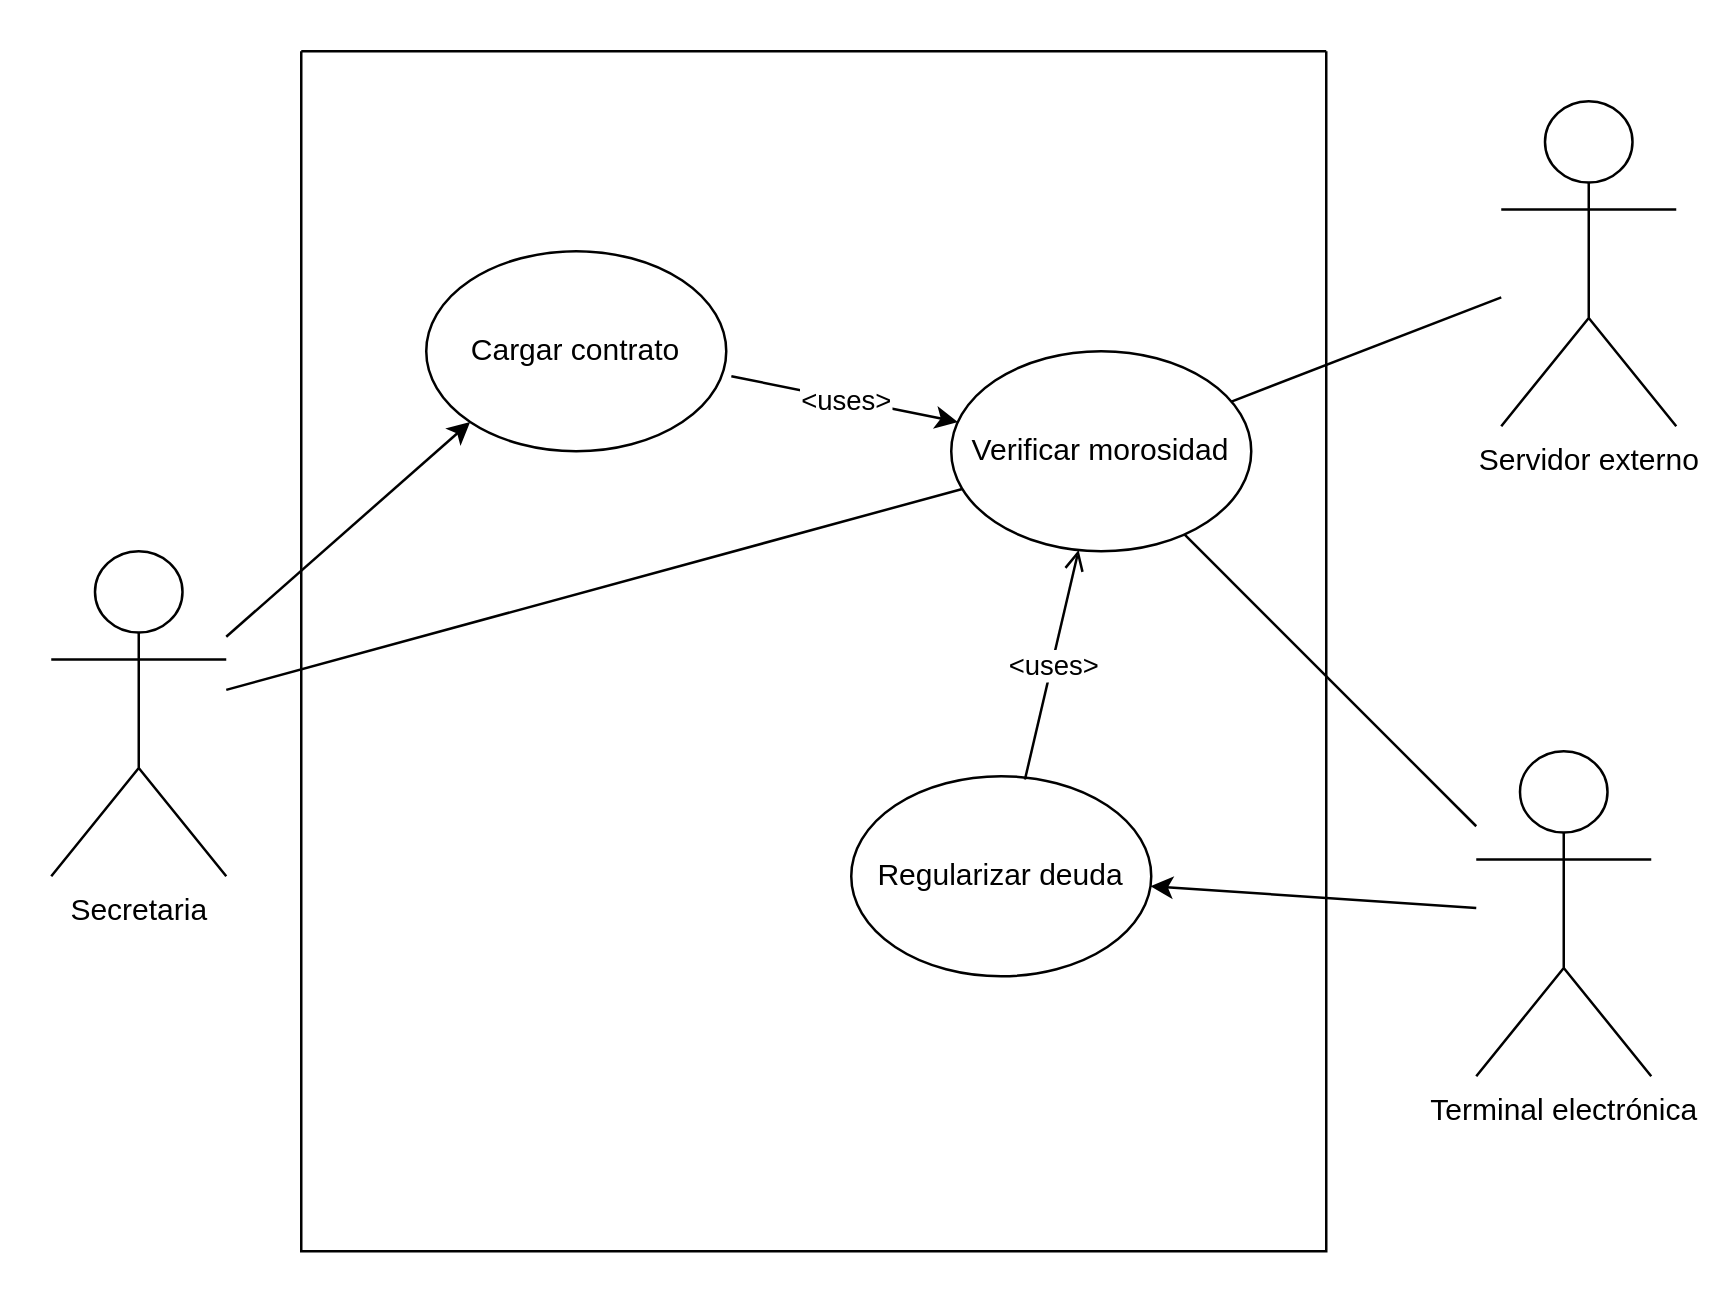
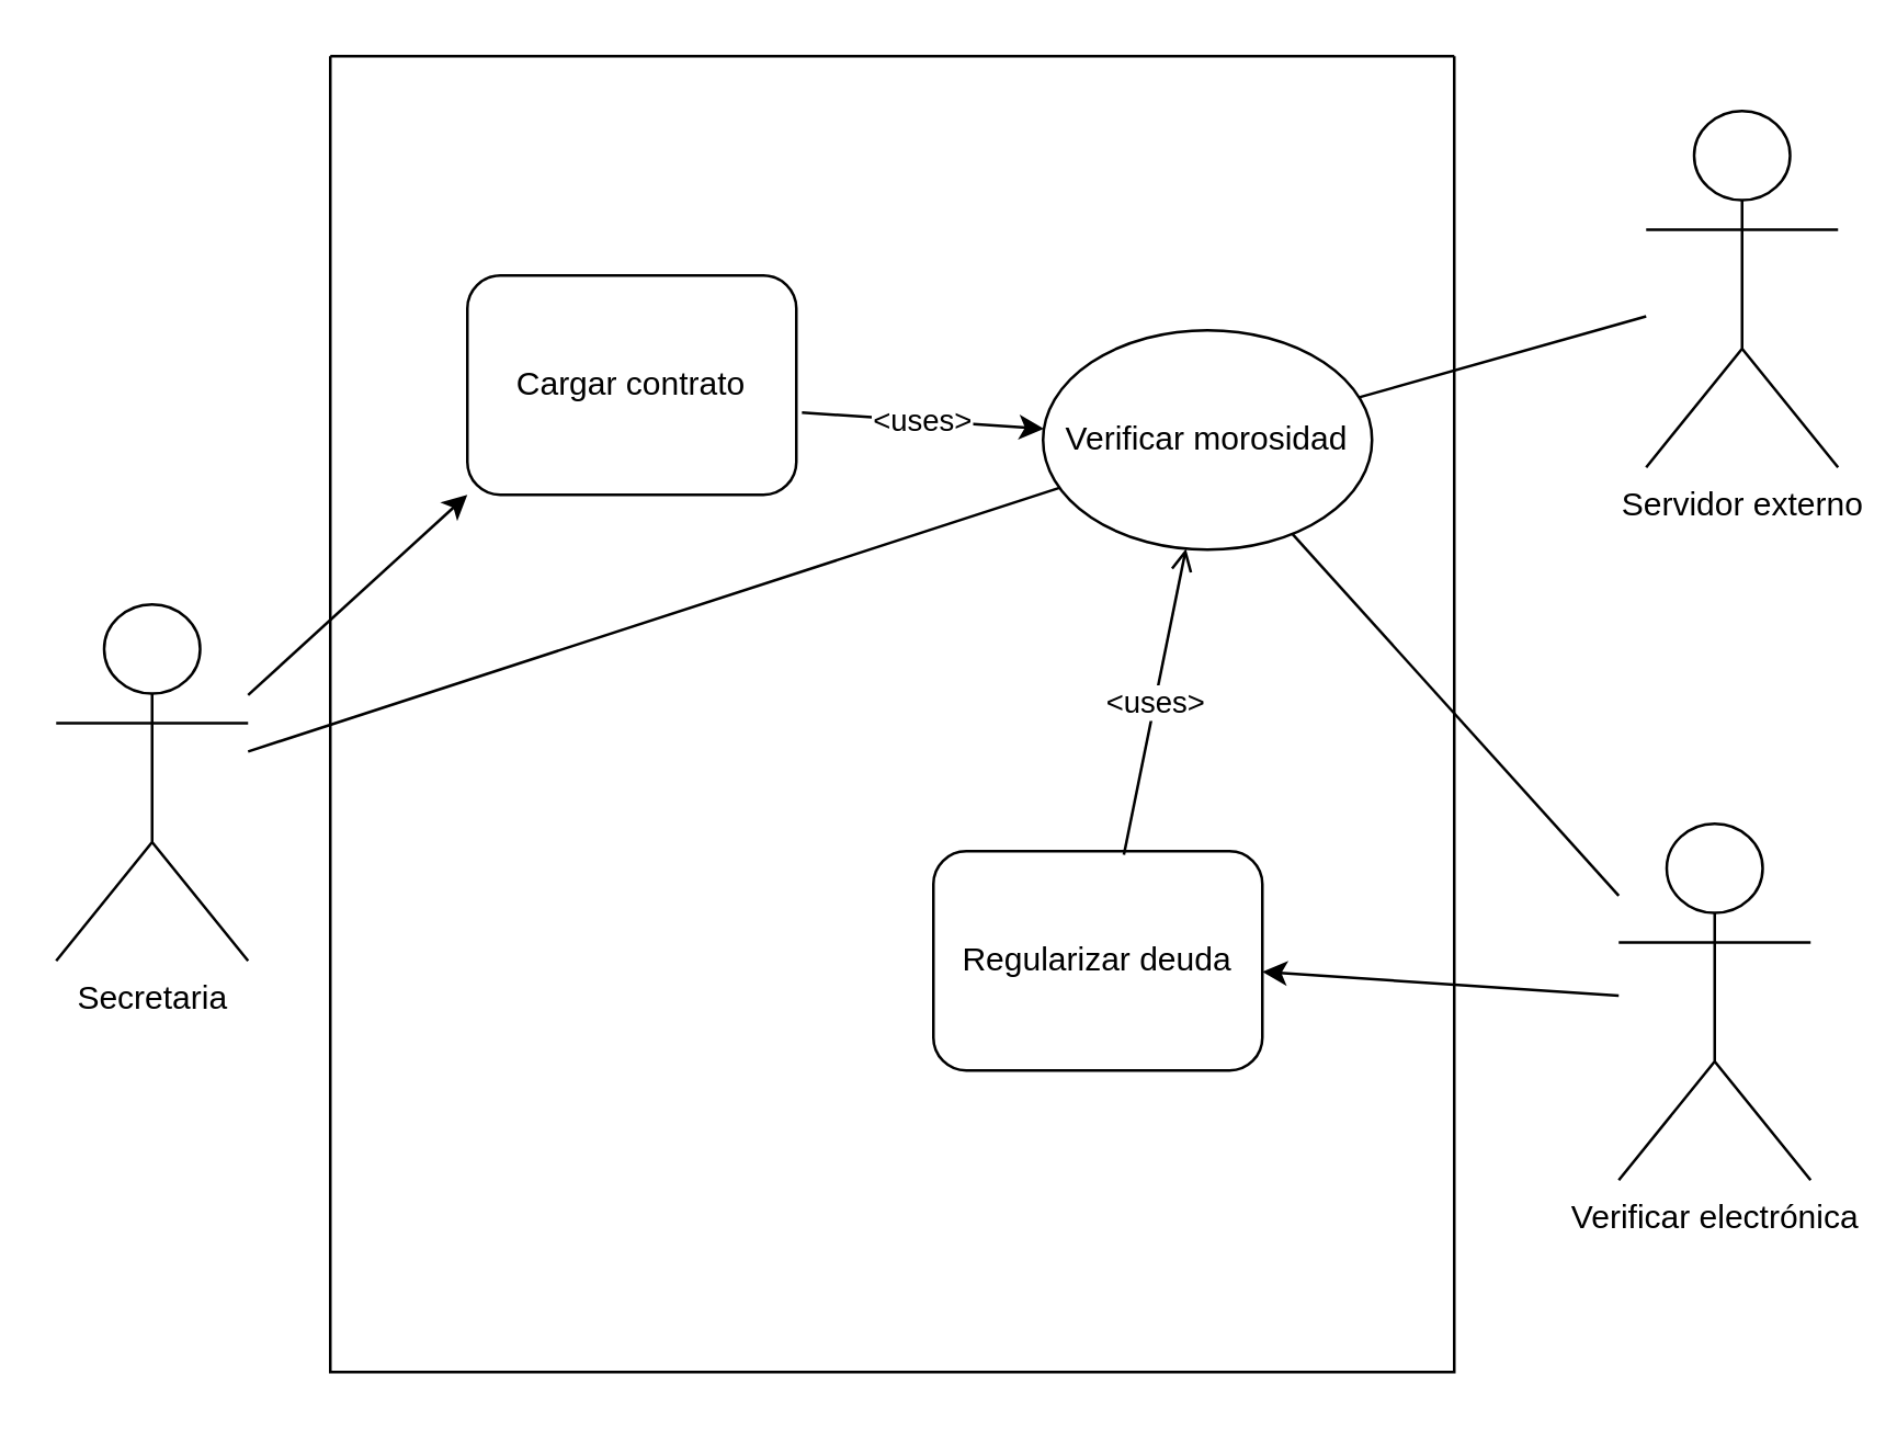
- <mxCell id="3" value="Cargar contrato" style="ellipse;whiteSpace=wrap;html=1;" vertex="1" parent="2"><mxGeometry x="50" y="80" width="120" height="80" as="geometry" /></mxCell>
+ <mxCell id="3" value="Cargar contrato" style="whiteSpace=wrap;html=1;rounded=1;" vertex="1" parent="2"><mxGeometry x="50" y="80" width="120" height="80" as="geometry" /></mxCell>
- <mxCell id="4" value="Verificar morosidad" style="ellipse;whiteSpace=wrap;html=1;" vertex="1" parent="2"><mxGeometry x="260" y="120" width="120" height="80" as="geometry" /></mxCell>
+ <mxCell id="4" value="Verificar morosidad" style="ellipse;whiteSpace=wrap;html=1;" vertex="1" parent="2"><mxGeometry x="260" y="100" width="120" height="80" as="geometry" /></mxCell>
- <mxCell id="5" value="Regularizar deuda" style="ellipse;whiteSpace=wrap;html=1;" vertex="1" parent="2"><mxGeometry x="220" y="290" width="120" height="80" as="geometry" /></mxCell>
+ <mxCell id="5" value="Regularizar deuda" style="whiteSpace=wrap;html=1;rounded=1;" vertex="1" parent="2"><mxGeometry x="220" y="290" width="120" height="80" as="geometry" /></mxCell>
- <mxCell id="12" value="Terminal electrónica" style="shape=umlActor;verticalLabelPosition=bottom;verticalAlign=top;html=1;outlineConnect=0;" vertex="1" parent="1"><mxGeometry x="590" y="300" width="70" height="130" as="geometry" /></mxCell>
+ <mxCell id="12" value="Verificar electrónica" style="shape=umlActor;verticalLabelPosition=bottom;verticalAlign=top;html=1;outlineConnect=0;" vertex="1" parent="1"><mxGeometry x="590" y="300" width="70" height="130" as="geometry" /></mxCell>
